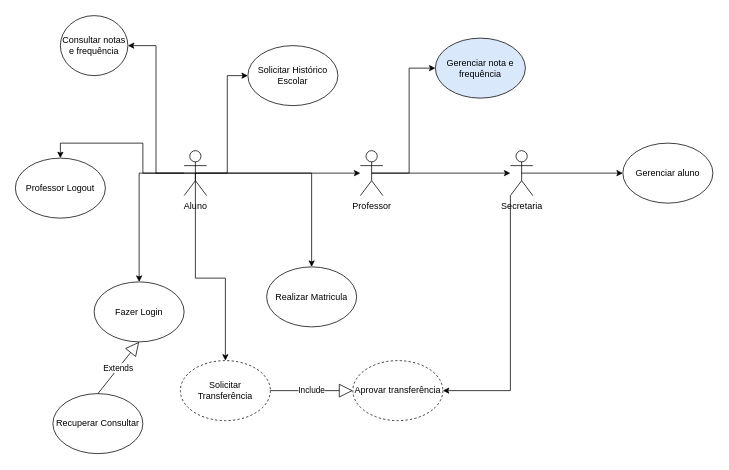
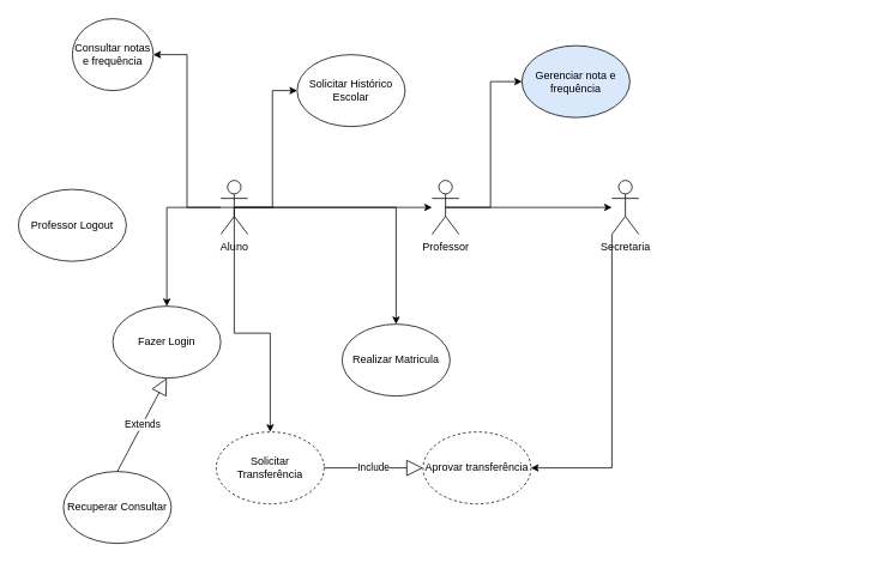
- <mxCell id="4" style="edgeStyle=orthogonalEdgeStyle;rounded=0;orthogonalLoop=1;jettySize=auto;html=1;exitX=0.5;exitY=0.5;exitDx=0;exitDy=0;exitPerimeter=0;entryX=0.5;entryY=0;entryDx=0;entryDy=0;" edge="1" parent="1" source="8" target="17"><mxGeometry relative="1" as="geometry"><Array as="points"><mxPoint x="190" y="230" /><mxPoint x="190" y="190" /><mxPoint x="80" y="190" /></Array></mxGeometry></mxCell>
- <mxCell id="12" style="edgeStyle=orthogonalEdgeStyle;rounded=0;orthogonalLoop=1;jettySize=auto;html=1;exitX=0.5;exitY=0.5;exitDx=0;exitDy=0;exitPerimeter=0;entryX=0;entryY=0.5;entryDx=0;entryDy=0;" edge="1" parent="1" source="14" target="22"><mxGeometry relative="1" as="geometry" /></mxCell>
- <mxCell id="22" value="Gerenciar aluno" style="ellipse;whiteSpace=wrap;html=1;" vertex="1" parent="1"><mxGeometry x="830" y="190" width="120" height="80" as="geometry" /></mxCell>
- <mxCell id="18" value="Realizar Matricula" style="ellipse;whiteSpace=wrap;html=1;" vertex="1" parent="1"><mxGeometry x="355" y="355" width="120" height="80" as="geometry" /></mxCell>
+ <mxCell id="18" value="Realizar Matricula" style="ellipse;whiteSpace=wrap;html=1;" vertex="1" parent="1"><mxGeometry x="380" y="360" width="120" height="80" as="geometry" /></mxCell>
- <mxCell id="15" value="Fazer Login" style="ellipse;whiteSpace=wrap;html=1;" vertex="1" parent="1"><mxGeometry x="125" y="375" width="120" height="80" as="geometry" /></mxCell>
+ <mxCell id="15" value="Fazer Login" style="ellipse;whiteSpace=wrap;html=1;" vertex="1" parent="1"><mxGeometry x="125" y="340" width="120" height="80" as="geometry" /></mxCell>
